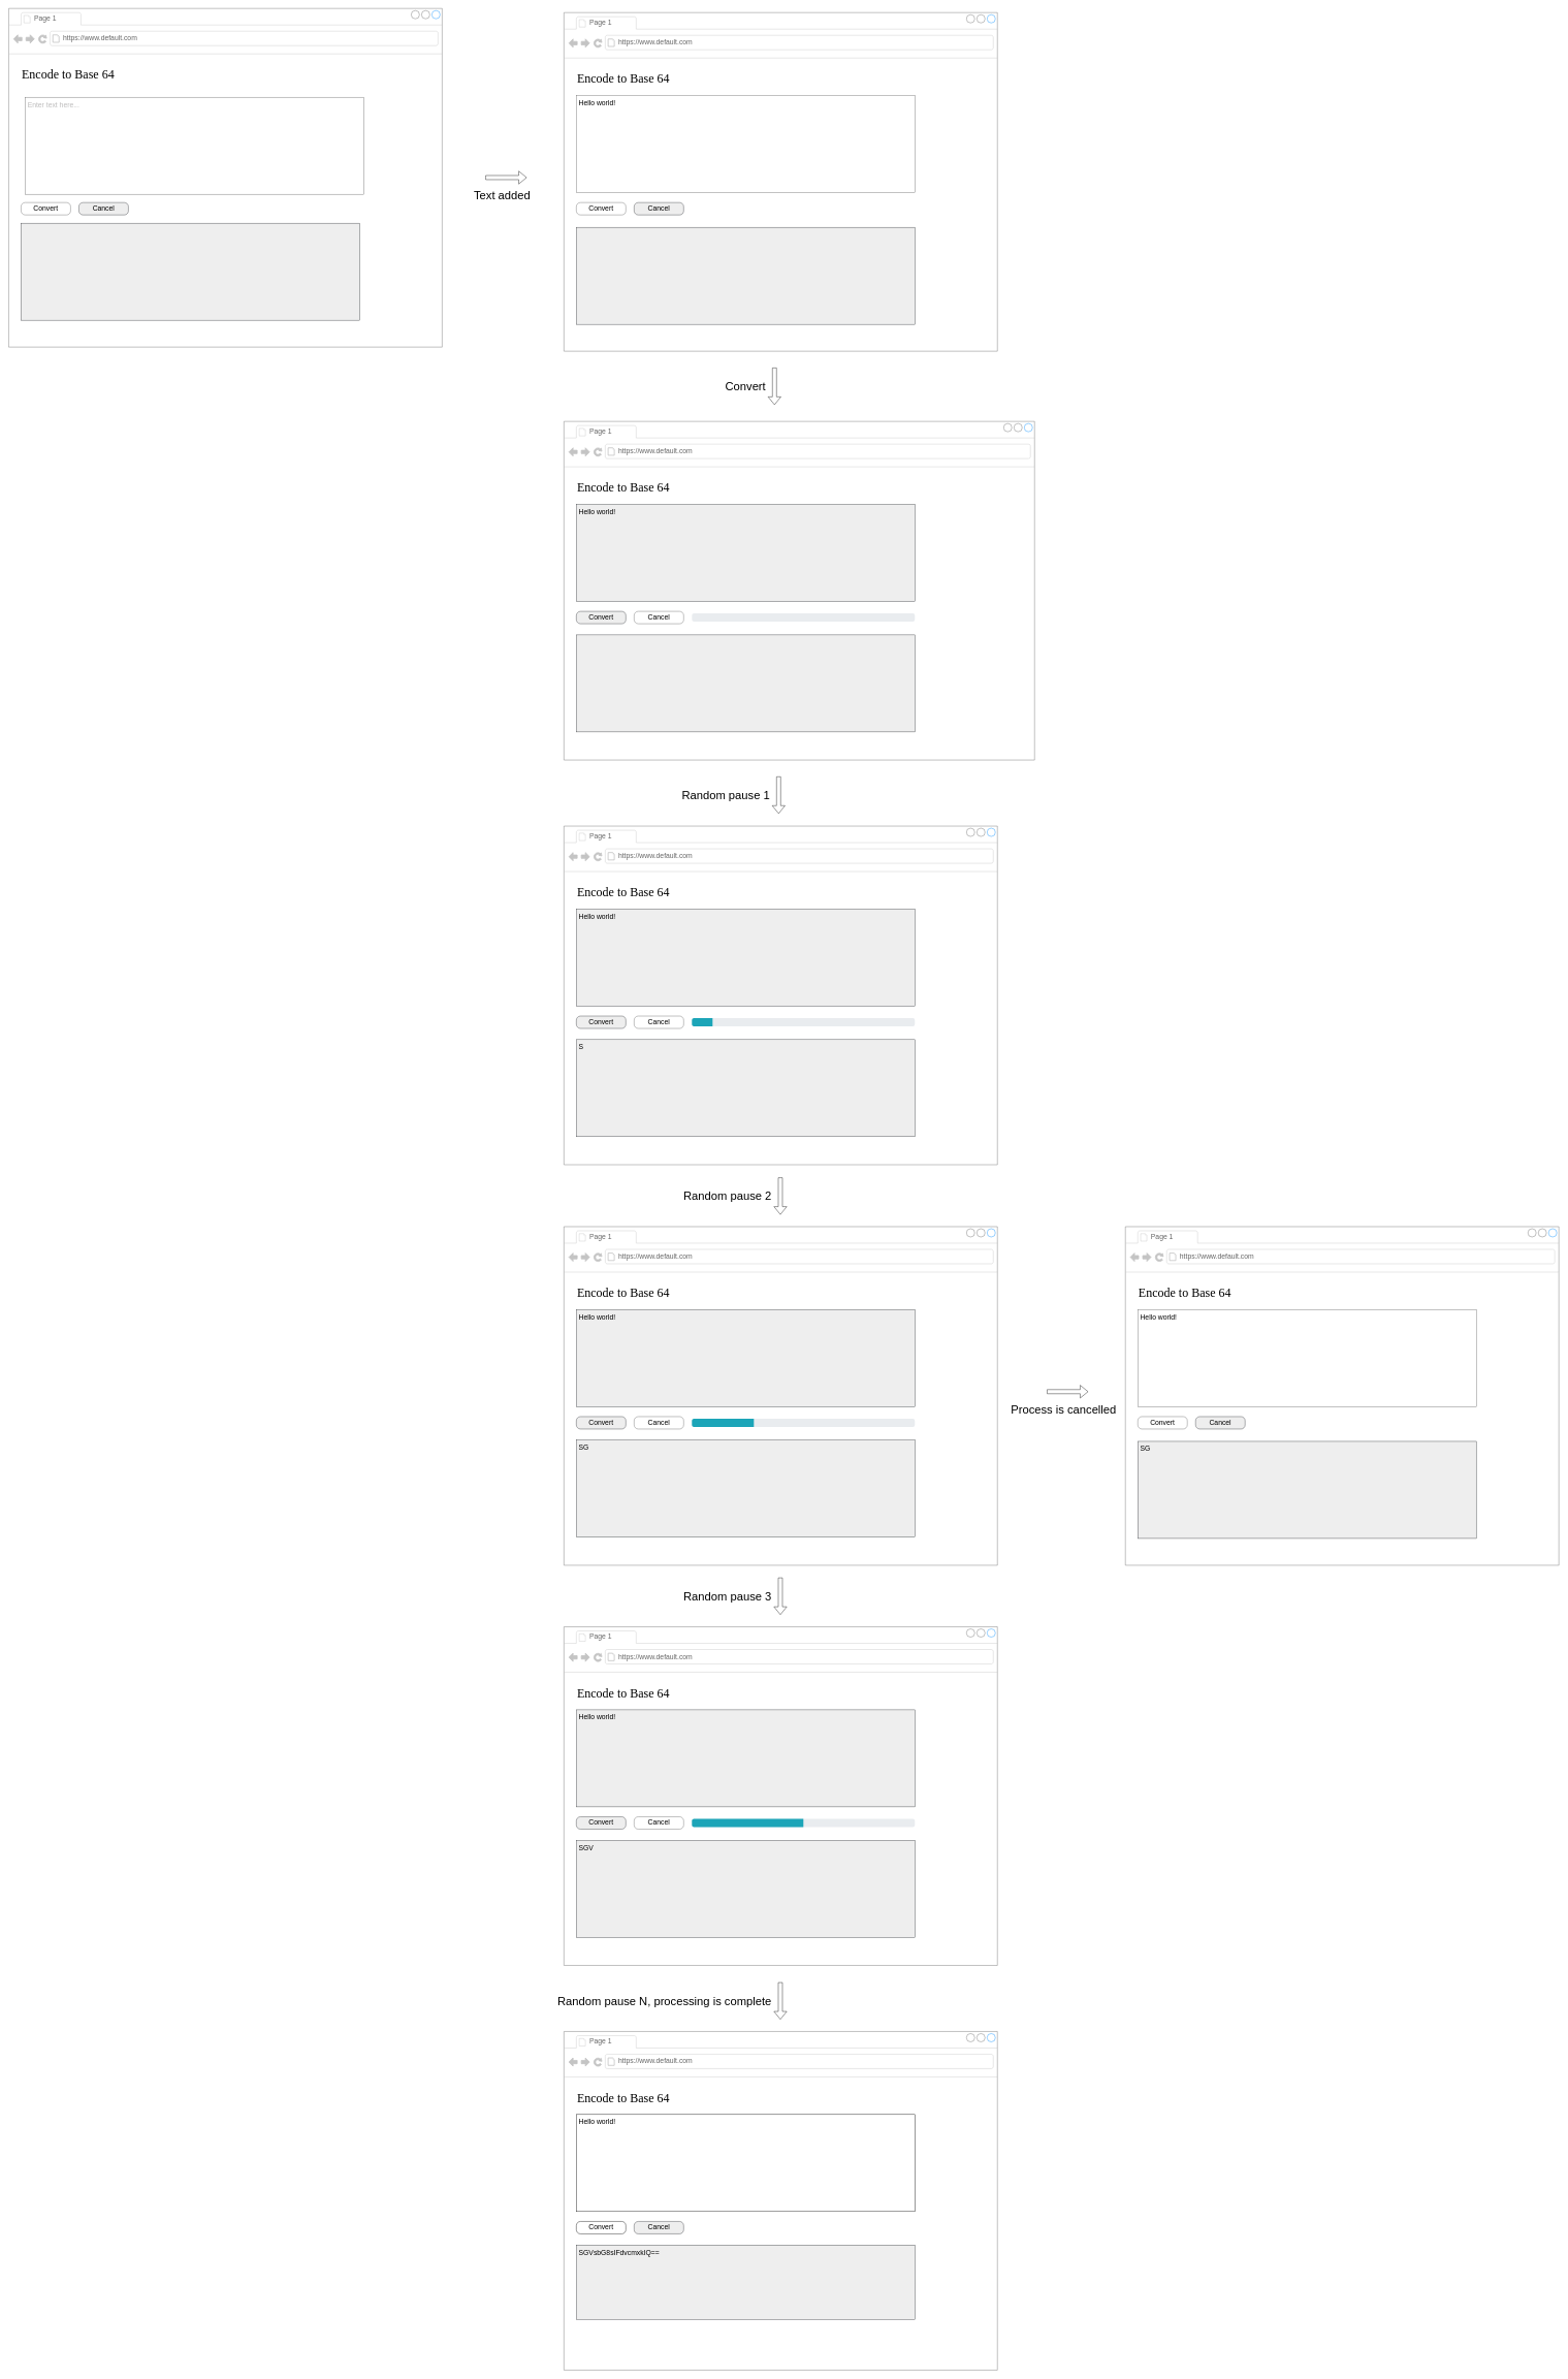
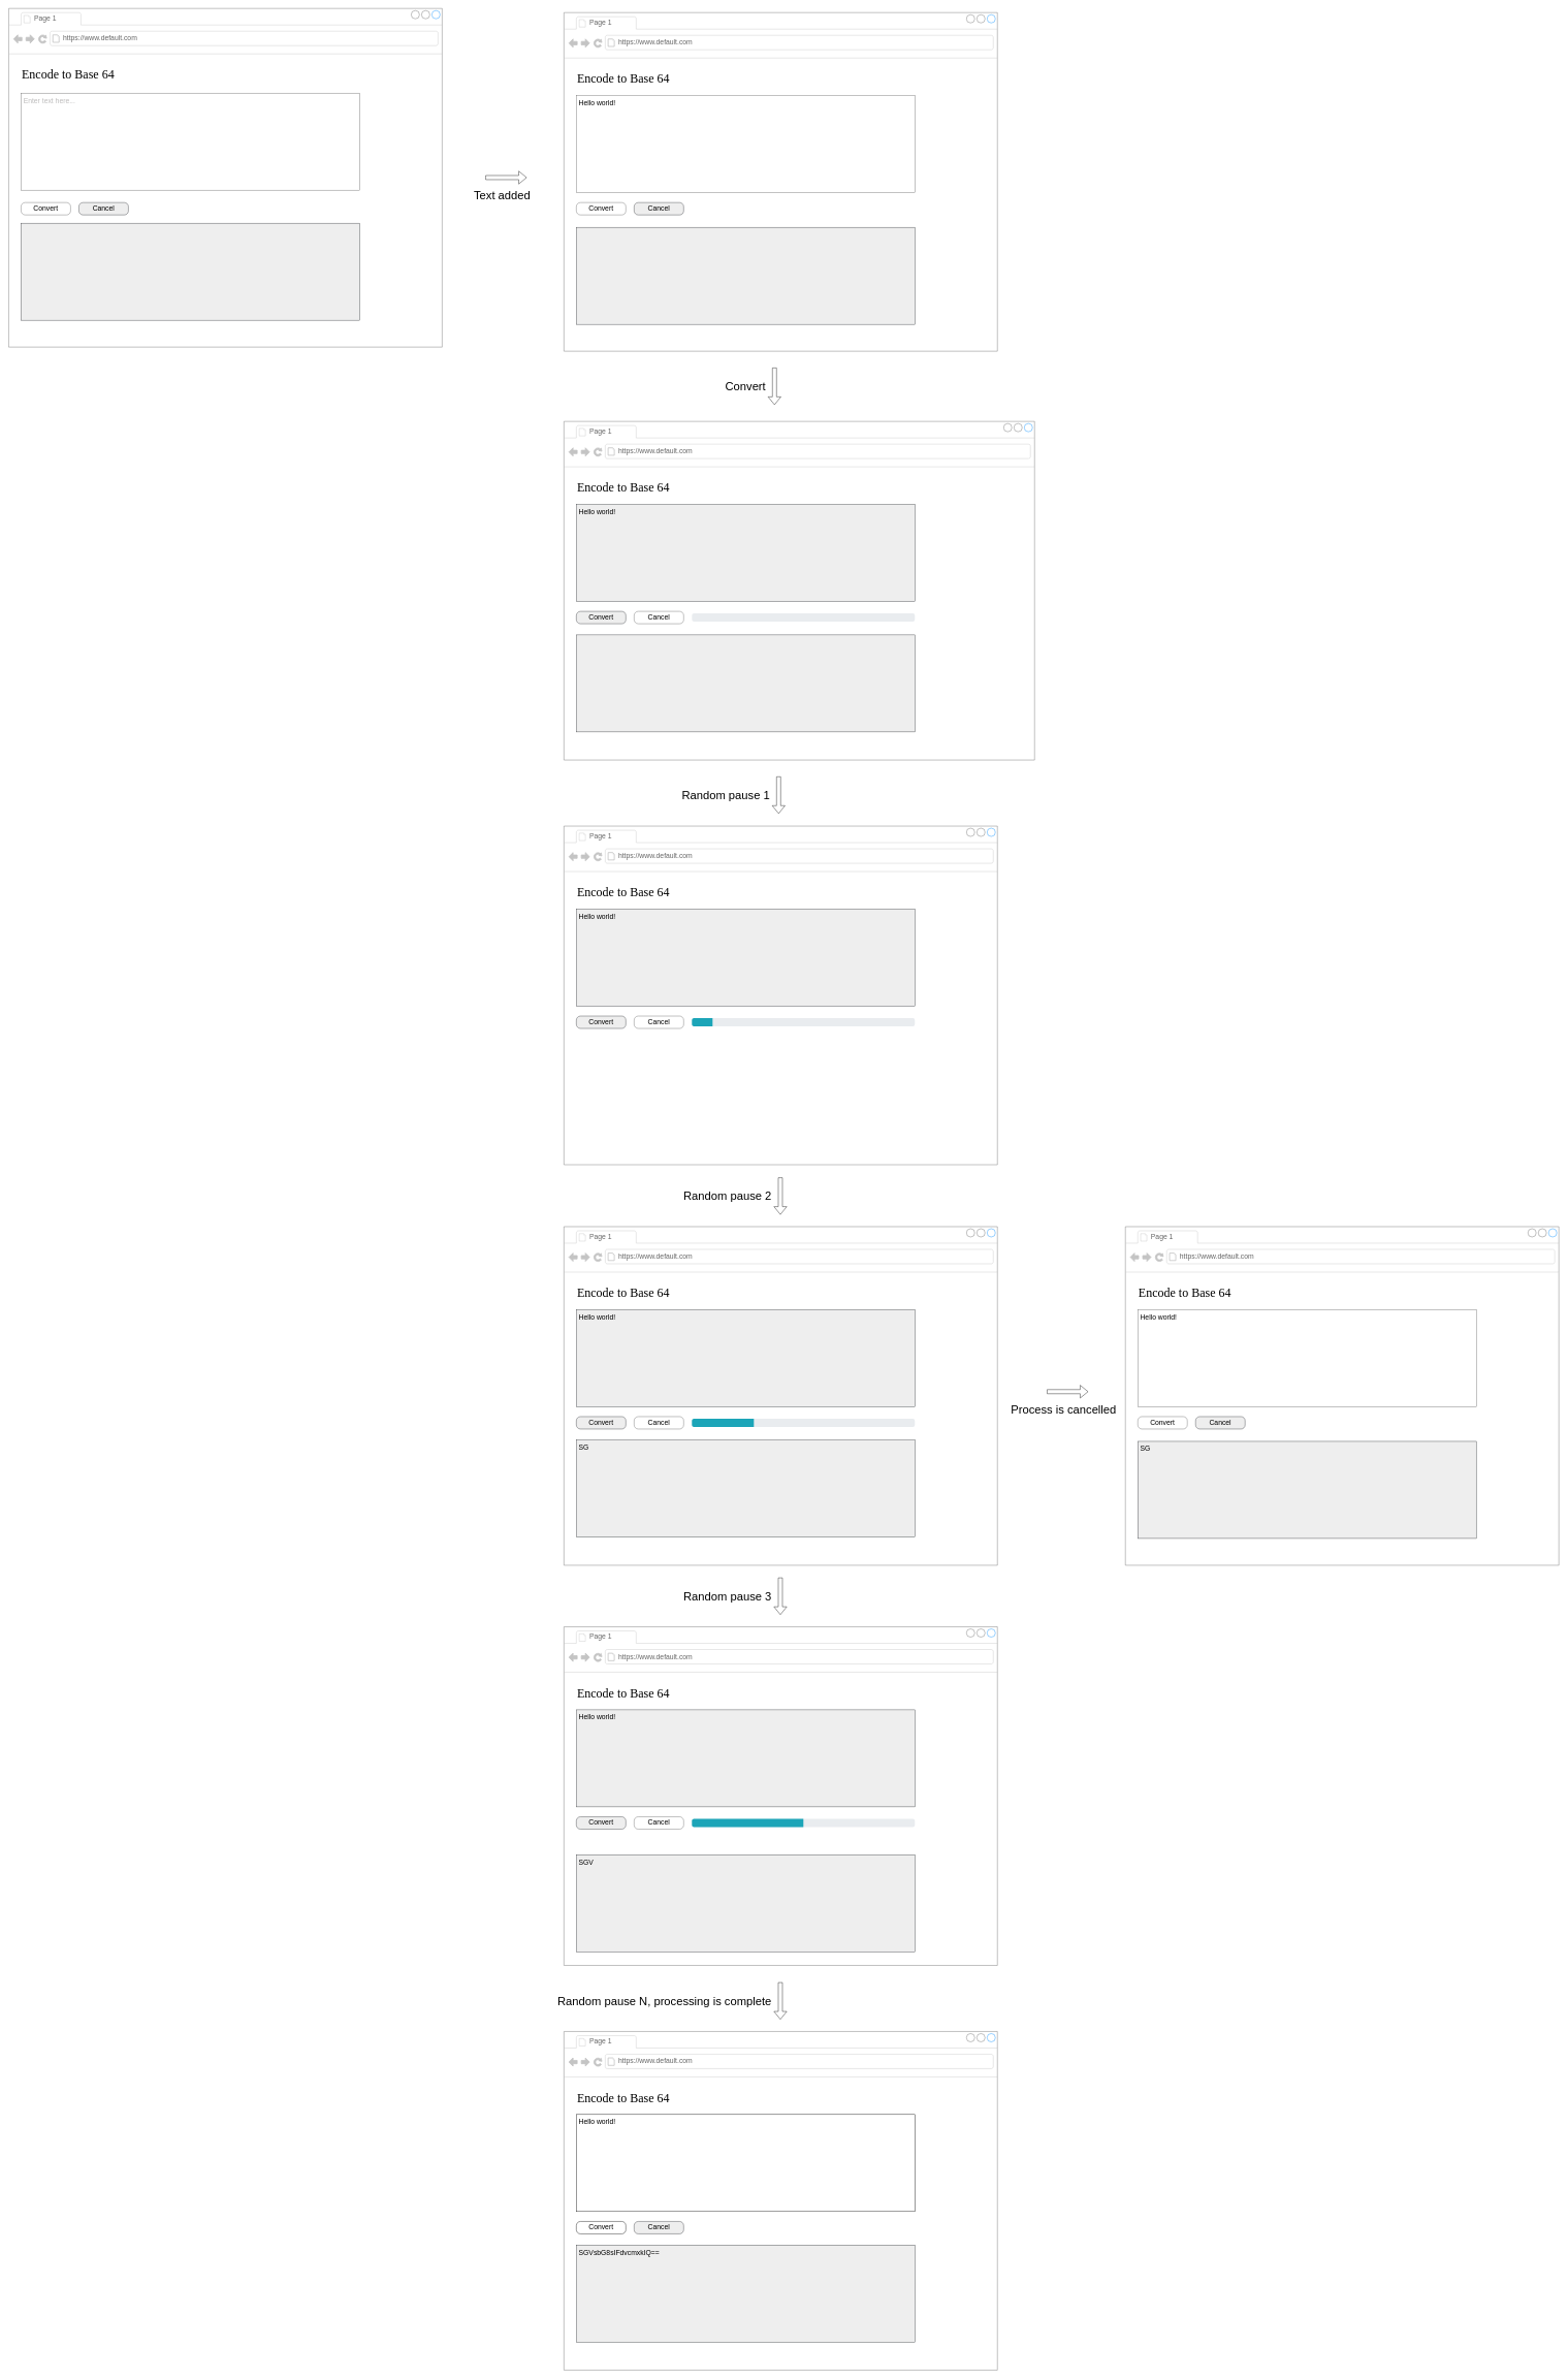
- <mxCell id="15" value="Enter text here..." style="strokeWidth=1;shadow=0;dashed=0;align=center;html=1;shape=mxgraph.mockup.text.textBox;fontColor=#bdbcbc;align=left;fontSize=17;spacingLeft=4;spacingTop=-3;whiteSpace=wrap;strokeColor=#666666;mainText=;labelPosition=center;verticalLabelPosition=top;verticalAlign=bottom;spacingBottom=-31;" parent="11" vertex="1"><mxGeometry x="40" y="215" width="820" height="235" as="geometry" /></mxCell>
+ <mxCell id="15" value="Enter text here..." style="strokeWidth=1;shadow=0;dashed=0;align=center;html=1;shape=mxgraph.mockup.text.textBox;fontColor=#bdbcbc;align=left;fontSize=17;spacingLeft=4;spacingTop=-3;whiteSpace=wrap;strokeColor=#666666;mainText=;labelPosition=center;verticalLabelPosition=top;verticalAlign=bottom;spacingBottom=-31;" parent="11" vertex="1"><mxGeometry x="30" y="205" width="820" height="235" as="geometry" /></mxCell>
- <mxCell id="35" value="S" style="strokeWidth=1;shadow=0;dashed=0;align=center;html=1;shape=mxgraph.mockup.text.textBox;align=left;fontSize=17;spacingLeft=4;spacingTop=-3;whiteSpace=wrap;strokeColor=#36393d;mainText=;labelPosition=center;verticalLabelPosition=top;verticalAlign=bottom;spacingBottom=-31;fillColor=#eeeeee;" parent="29" vertex="1"><mxGeometry x="30" y="517" width="820" height="235" as="geometry" /></mxCell>
- <mxCell id="58" value="SGV" style="strokeWidth=1;shadow=0;dashed=0;align=center;html=1;shape=mxgraph.mockup.text.textBox;align=left;fontSize=17;spacingLeft=4;spacingTop=-3;whiteSpace=wrap;strokeColor=#36393d;mainText=;labelPosition=center;verticalLabelPosition=top;verticalAlign=bottom;spacingBottom=-31;fillColor=#eeeeee;" parent="52" vertex="1"><mxGeometry x="30" y="517" width="820" height="235" as="geometry" /></mxCell>
+ <mxCell id="58" value="SGV" style="strokeWidth=1;shadow=0;dashed=0;align=center;html=1;shape=mxgraph.mockup.text.textBox;align=left;fontSize=17;spacingLeft=4;spacingTop=-3;whiteSpace=wrap;strokeColor=#36393d;mainText=;labelPosition=center;verticalLabelPosition=top;verticalAlign=bottom;spacingBottom=-31;fillColor=#eeeeee;" parent="52" vertex="1"><mxGeometry x="30" y="552" width="820" height="235" as="geometry" /></mxCell>
- <mxCell id="69" value="SGVsbG8sIFdvcmxkIQ==" style="strokeWidth=1;shadow=0;dashed=0;align=center;html=1;shape=mxgraph.mockup.text.textBox;align=left;fontSize=17;spacingLeft=4;spacingTop=-3;whiteSpace=wrap;strokeColor=#36393d;mainText=;labelPosition=center;verticalLabelPosition=top;verticalAlign=bottom;spacingBottom=-31;fillColor=#eeeeee;" parent="63" vertex="1"><mxGeometry x="30" y="517" width="820" height="180" as="geometry" /></mxCell>
+ <mxCell id="69" value="SGVsbG8sIFdvcmxkIQ==" style="strokeWidth=1;shadow=0;dashed=0;align=center;html=1;shape=mxgraph.mockup.text.textBox;align=left;fontSize=17;spacingLeft=4;spacingTop=-3;whiteSpace=wrap;strokeColor=#36393d;mainText=;labelPosition=center;verticalLabelPosition=top;verticalAlign=bottom;spacingBottom=-31;fillColor=#eeeeee;" parent="63" vertex="1"><mxGeometry x="30" y="517" width="820" height="235" as="geometry" /></mxCell>
